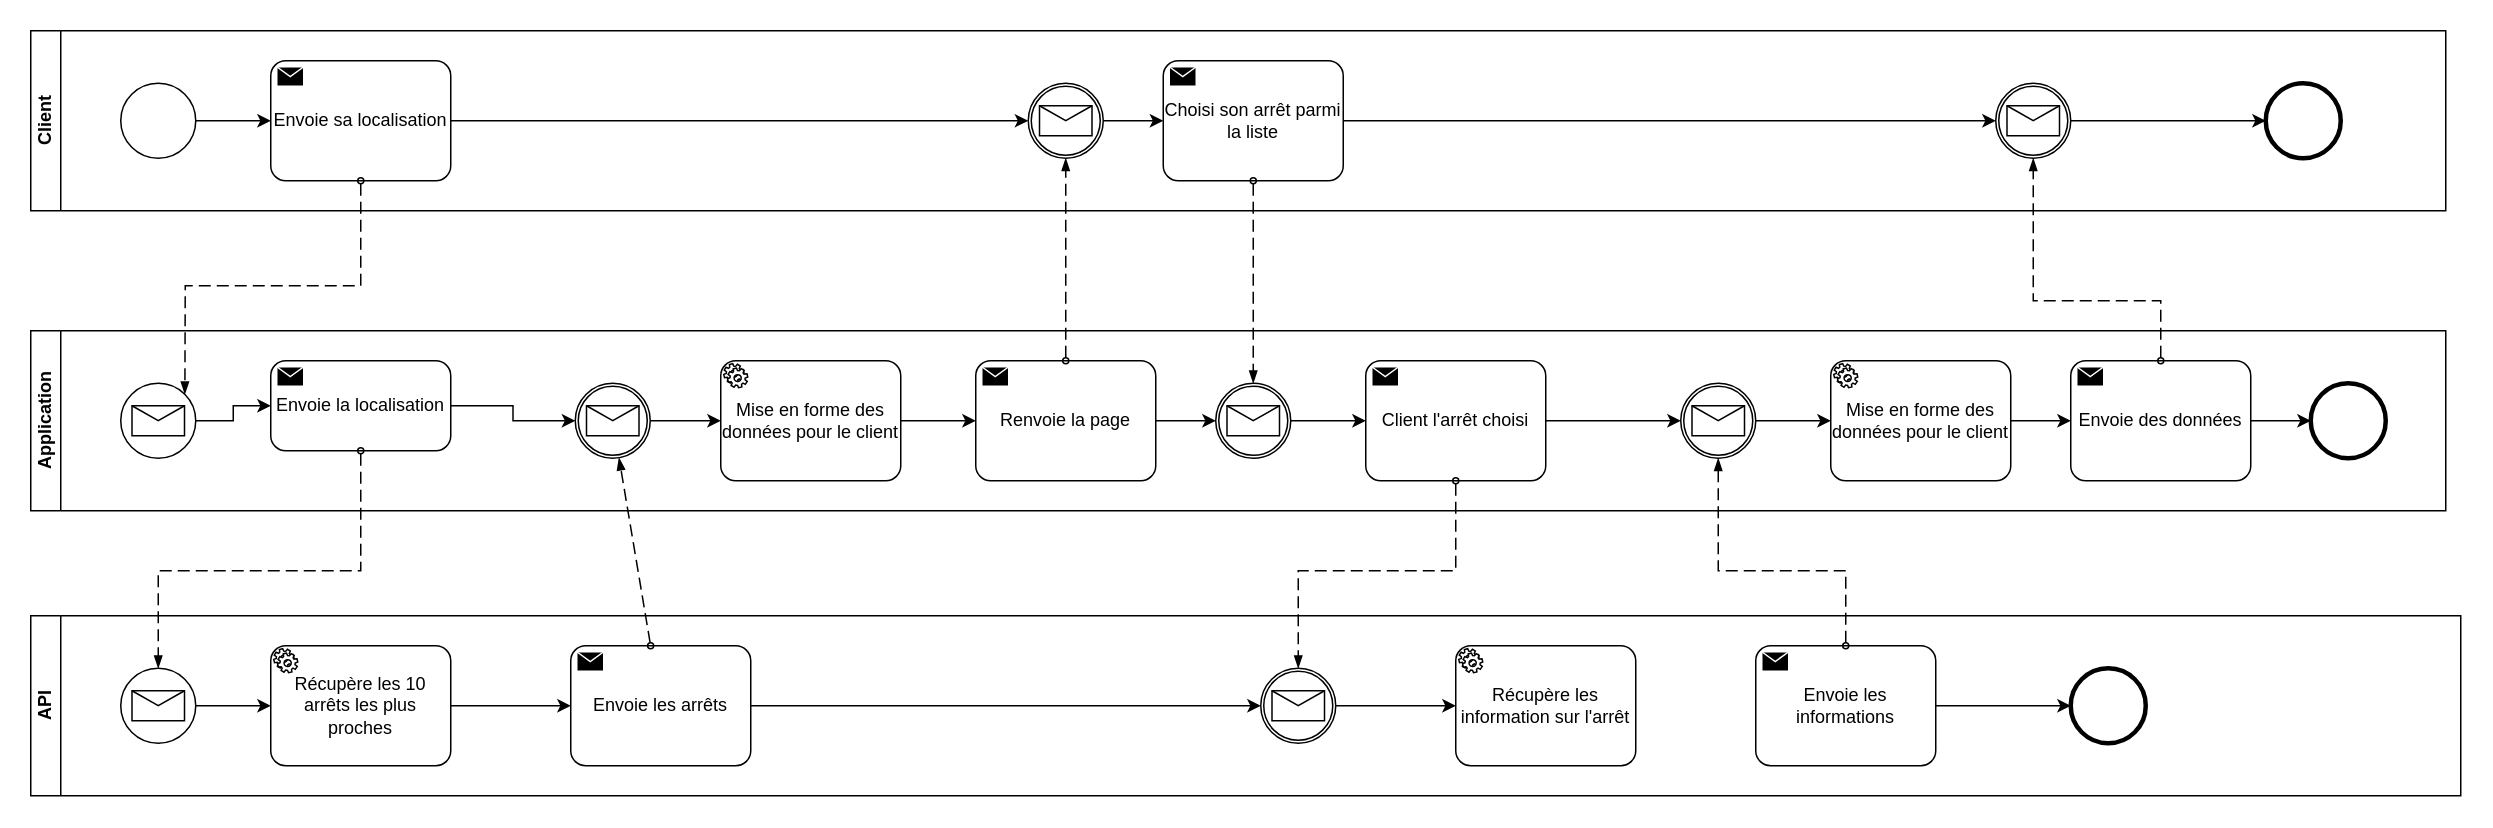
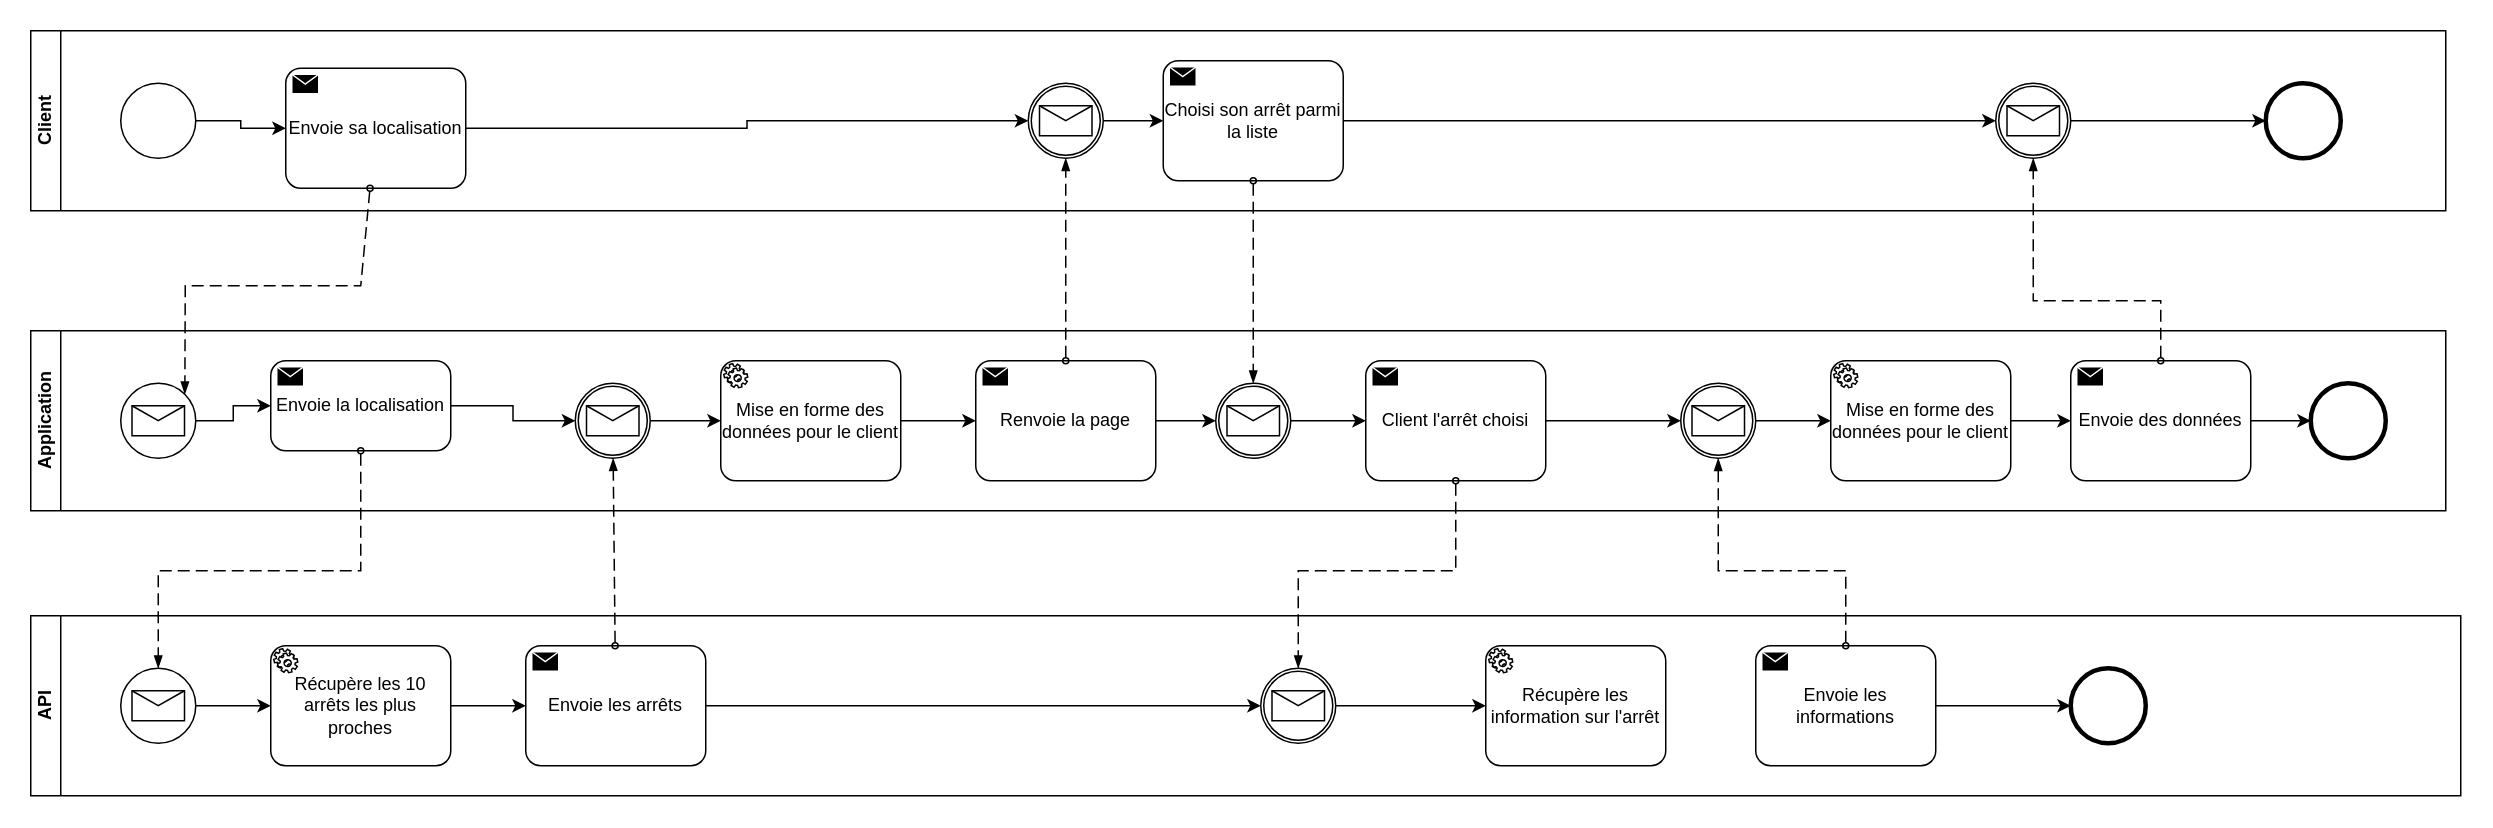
- <mxCell id="6" value="Envoie sa localisation" style="points=[[0.25,0,0],[0.5,0,0],[0.75,0,0],[1,0.25,0],[1,0.5,0],[1,0.75,0],[0.75,1,0],[0.5,1,0],[0.25,1,0],[0,0.75,0],[0,0.5,0],[0,0.25,0]];shape=mxgraph.bpmn.task;whiteSpace=wrap;rectStyle=rounded;size=10;html=1;container=1;expand=0;collapsible=0;taskMarker=send;" parent="2" vertex="1"><mxGeometry x="160" y="20" width="120" height="80" as="geometry" /></mxCell>
+ <mxCell id="6" value="Envoie sa localisation" style="points=[[0.25,0,0],[0.5,0,0],[0.75,0,0],[1,0.25,0],[1,0.5,0],[1,0.75,0],[0.75,1,0],[0.5,1,0],[0.25,1,0],[0,0.75,0],[0,0.5,0],[0,0.25,0]];shape=mxgraph.bpmn.task;whiteSpace=wrap;rectStyle=rounded;size=10;html=1;container=1;expand=0;collapsible=0;taskMarker=send;" parent="2" vertex="1"><mxGeometry x="170" y="25" width="120" height="80" as="geometry" /></mxCell>
- <mxCell id="42" value="Envoie les arrêts" style="points=[[0.25,0,0],[0.5,0,0],[0.75,0,0],[1,0.25,0],[1,0.5,0],[1,0.75,0],[0.75,1,0],[0.5,1,0],[0.25,1,0],[0,0.75,0],[0,0.5,0],[0,0.25,0]];shape=mxgraph.bpmn.task;whiteSpace=wrap;rectStyle=rounded;size=10;html=1;container=1;expand=0;collapsible=0;taskMarker=send;" parent="36" vertex="1"><mxGeometry x="360" y="20" width="120" height="80" as="geometry" /></mxCell>
+ <mxCell id="42" value="Envoie les arrêts" style="points=[[0.25,0,0],[0.5,0,0],[0.75,0,0],[1,0.25,0],[1,0.5,0],[1,0.75,0],[0.75,1,0],[0.5,1,0],[0.25,1,0],[0,0.75,0],[0,0.5,0],[0,0.25,0]];shape=mxgraph.bpmn.task;whiteSpace=wrap;rectStyle=rounded;size=10;html=1;container=1;expand=0;collapsible=0;taskMarker=send;" parent="36" vertex="1"><mxGeometry x="330" y="20" width="120" height="80" as="geometry" /></mxCell>
- <mxCell id="45" value="Récupère les information sur l'arrêt" style="points=[[0.25,0,0],[0.5,0,0],[0.75,0,0],[1,0.25,0],[1,0.5,0],[1,0.75,0],[0.75,1,0],[0.5,1,0],[0.25,1,0],[0,0.75,0],[0,0.5,0],[0,0.25,0]];shape=mxgraph.bpmn.task;whiteSpace=wrap;rectStyle=rounded;size=10;html=1;container=1;expand=0;collapsible=0;taskMarker=service;" parent="36" vertex="1"><mxGeometry x="950" y="20" width="120" height="80" as="geometry" /></mxCell>
+ <mxCell id="45" value="Récupère les information sur l'arrêt" style="points=[[0.25,0,0],[0.5,0,0],[0.75,0,0],[1,0.25,0],[1,0.5,0],[1,0.75,0],[0.75,1,0],[0.5,1,0],[0.25,1,0],[0,0.75,0],[0,0.5,0],[0,0.25,0]];shape=mxgraph.bpmn.task;whiteSpace=wrap;rectStyle=rounded;size=10;html=1;container=1;expand=0;collapsible=0;taskMarker=service;" parent="36" vertex="1"><mxGeometry x="970" y="20" width="120" height="80" as="geometry" /></mxCell>
